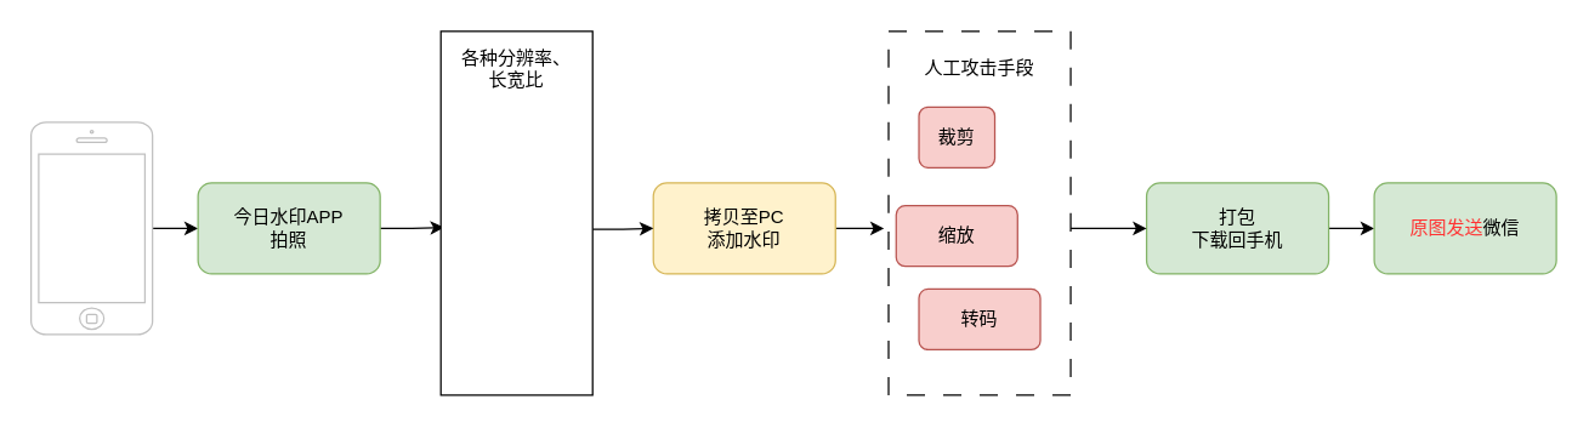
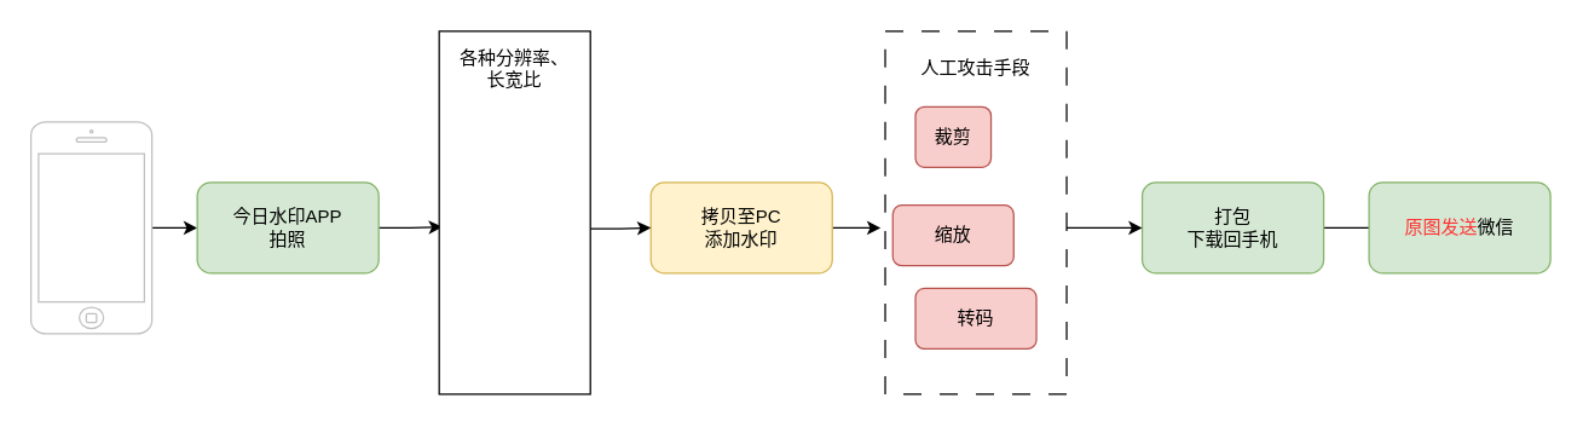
- <mxCell id="14" value="" style="edgeStyle=orthogonalEdgeStyle;rounded=0;orthogonalLoop=1;jettySize=auto;html=1;" edge="1" parent="1" source="15" target="17"><mxGeometry relative="1" as="geometry" /></mxCell>
+ <mxCell id="14" value="" style="edgeStyle=orthogonalEdgeStyle;rounded=0;orthogonalLoop=1;jettySize=auto;html=1;endArrow=none;" edge="1" parent="1" source="15" target="17"><mxGeometry relative="1" as="geometry" /></mxCell>
